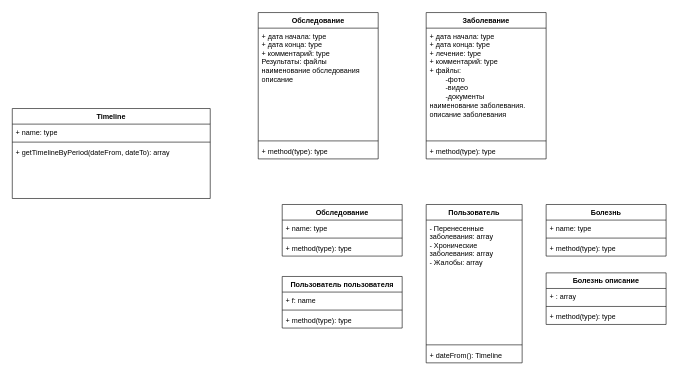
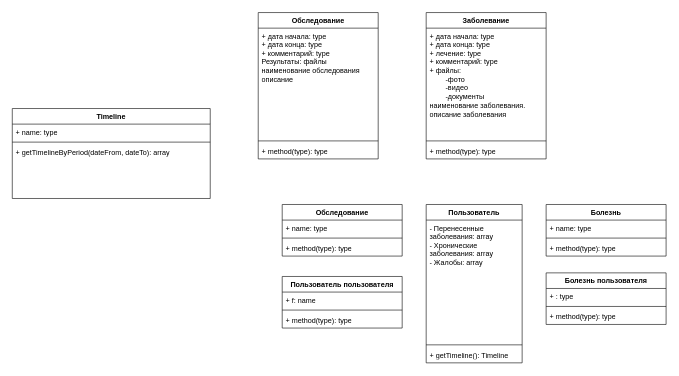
- <mxCell id="18" value="Болезнь описание" style="swimlane;fontStyle=1;align=center;verticalAlign=top;childLayout=stackLayout;horizontal=1;startSize=26;horizontalStack=0;resizeParent=1;resizeParentMax=0;resizeLast=0;collapsible=1;marginBottom=0;whiteSpace=wrap;html=1;" parent="1" vertex="1"><mxGeometry x="910" y="454" width="200" height="86" as="geometry" /></mxCell>
+ <mxCell id="18" value="Болезнь пользователя" style="swimlane;fontStyle=1;align=center;verticalAlign=top;childLayout=stackLayout;horizontal=1;startSize=26;horizontalStack=0;resizeParent=1;resizeParentMax=0;resizeLast=0;collapsible=1;marginBottom=0;whiteSpace=wrap;html=1;" parent="1" vertex="1"><mxGeometry x="910" y="454" width="200" height="86" as="geometry" /></mxCell>
- <mxCell id="19" value="+ : array" style="text;strokeColor=none;fillColor=none;align=left;verticalAlign=top;spacingLeft=4;spacingRight=4;overflow=hidden;rotatable=0;points=[[0,0.5],[1,0.5]];portConstraint=eastwest;whiteSpace=wrap;html=1;" parent="18" vertex="1"><mxGeometry y="26" width="200" height="26" as="geometry" /></mxCell>
+ <mxCell id="19" value="+ : type" style="text;strokeColor=none;fillColor=none;align=left;verticalAlign=top;spacingLeft=4;spacingRight=4;overflow=hidden;rotatable=0;points=[[0,0.5],[1,0.5]];portConstraint=eastwest;whiteSpace=wrap;html=1;" parent="18" vertex="1"><mxGeometry y="26" width="200" height="26" as="geometry" /></mxCell>
- <mxCell id="9" value="+ dateFrom(): Timeline" style="text;strokeColor=none;fillColor=none;align=left;verticalAlign=top;spacingLeft=4;spacingRight=4;overflow=hidden;rotatable=0;points=[[0,0.5],[1,0.5]];portConstraint=eastwest;whiteSpace=wrap;html=1;" parent="6" vertex="1"><mxGeometry y="238" width="160" height="26" as="geometry" /></mxCell>
+ <mxCell id="9" value="+ getTimeline(): Timeline" style="text;strokeColor=none;fillColor=none;align=left;verticalAlign=top;spacingLeft=4;spacingRight=4;overflow=hidden;rotatable=0;points=[[0,0.5],[1,0.5]];portConstraint=eastwest;whiteSpace=wrap;html=1;" parent="6" vertex="1"><mxGeometry y="238" width="160" height="26" as="geometry" /></mxCell>
